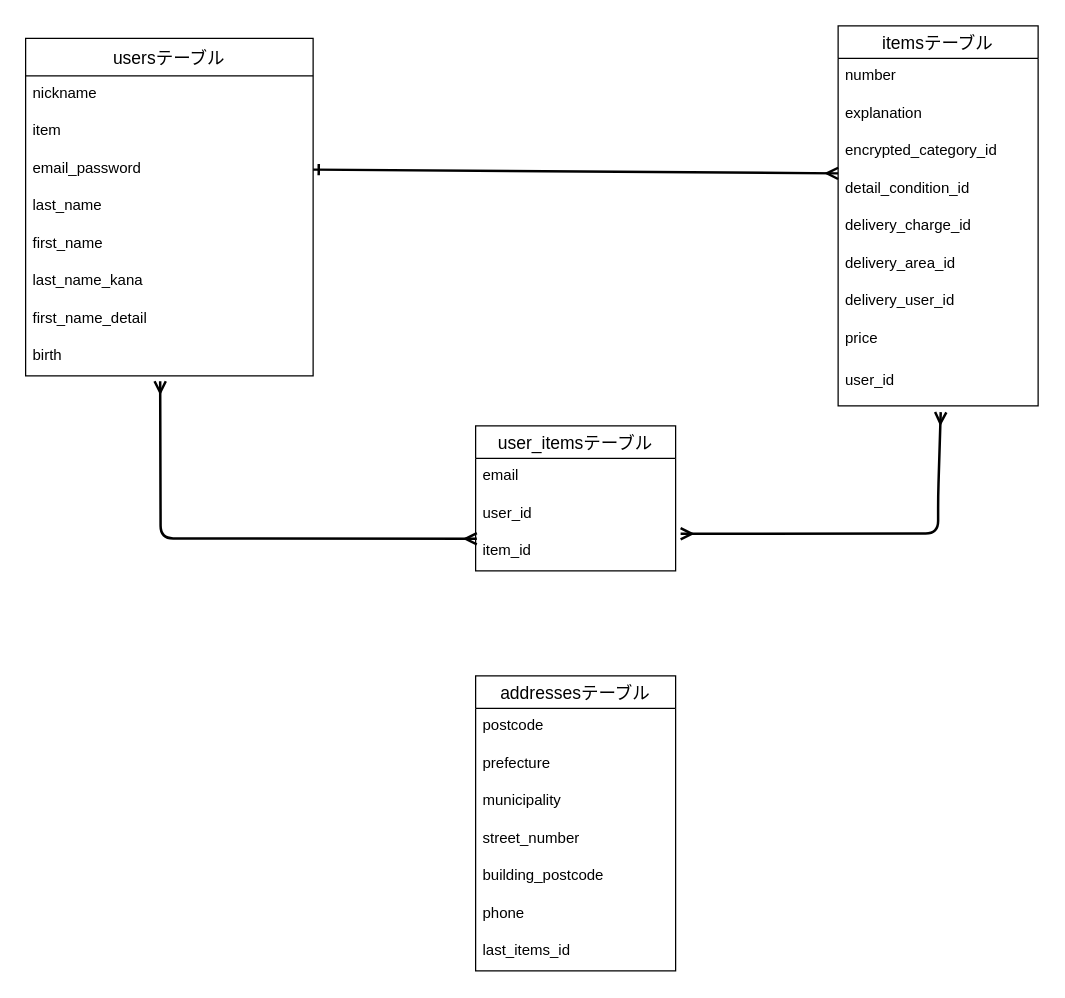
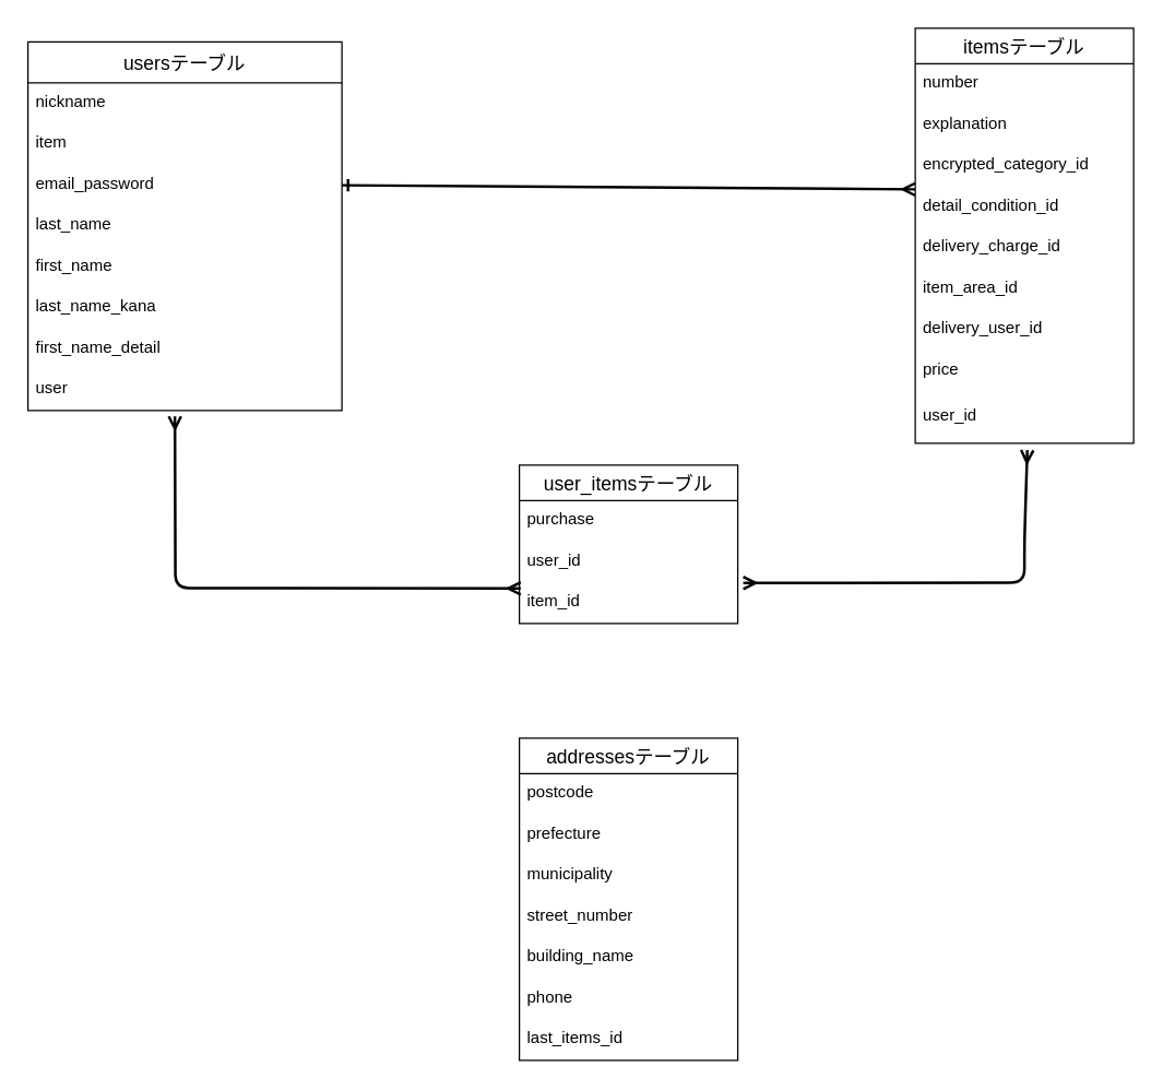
- <mxCell id="17" value="delivery_area_id" style="text;strokeColor=none;fillColor=none;spacingLeft=4;spacingRight=4;overflow=hidden;rotatable=0;points=[[0,0.5],[1,0.5]];portConstraint=eastwest;fontSize=12;" vertex="1" parent="11"><mxGeometry y="176" width="160" height="30" as="geometry" /></mxCell>
+ <mxCell id="17" value="item_area_id" style="text;strokeColor=none;fillColor=none;spacingLeft=4;spacingRight=4;overflow=hidden;rotatable=0;points=[[0,0.5],[1,0.5]];portConstraint=eastwest;fontSize=12;" vertex="1" parent="11"><mxGeometry y="176" width="160" height="30" as="geometry" /></mxCell>
- <mxCell id="10" value="birth" style="text;strokeColor=none;fillColor=none;spacingLeft=4;spacingRight=4;overflow=hidden;rotatable=0;points=[[0,0.5],[1,0.5]];portConstraint=eastwest;fontSize=12;" vertex="1" parent="2"><mxGeometry y="240" width="230" height="30" as="geometry" /></mxCell>
+ <mxCell id="10" value="user" style="text;strokeColor=none;fillColor=none;spacingLeft=4;spacingRight=4;overflow=hidden;rotatable=0;points=[[0,0.5],[1,0.5]];portConstraint=eastwest;fontSize=12;" vertex="1" parent="2"><mxGeometry y="240" width="230" height="30" as="geometry" /></mxCell>
- <mxCell id="31" value="email" style="text;strokeColor=none;fillColor=none;spacingLeft=4;spacingRight=4;overflow=hidden;rotatable=0;points=[[0,0.5],[1,0.5]];portConstraint=eastwest;fontSize=12;" vertex="1" parent="30"><mxGeometry y="26" width="160" height="30" as="geometry" /></mxCell>
+ <mxCell id="31" value="purchase" style="text;strokeColor=none;fillColor=none;spacingLeft=4;spacingRight=4;overflow=hidden;rotatable=0;points=[[0,0.5],[1,0.5]];portConstraint=eastwest;fontSize=12;" vertex="1" parent="30"><mxGeometry y="26" width="160" height="30" as="geometry" /></mxCell>
- <mxCell id="26" value="building_postcode" style="text;strokeColor=none;fillColor=none;spacingLeft=4;spacingRight=4;overflow=hidden;rotatable=0;points=[[0,0.5],[1,0.5]];portConstraint=eastwest;fontSize=12;" vertex="1" parent="21"><mxGeometry y="146" width="160" height="30" as="geometry" /></mxCell>
+ <mxCell id="26" value="building_name" style="text;strokeColor=none;fillColor=none;spacingLeft=4;spacingRight=4;overflow=hidden;rotatable=0;points=[[0,0.5],[1,0.5]];portConstraint=eastwest;fontSize=12;" vertex="1" parent="21"><mxGeometry y="146" width="160" height="30" as="geometry" /></mxCell>
